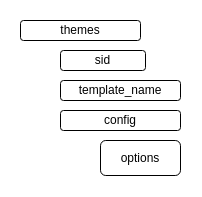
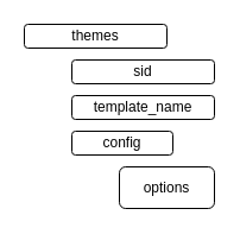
- <mxCell id="3" value="sid" style="rounded=1;whiteSpace=wrap;html=1;" vertex="1" parent="1"><mxGeometry x="60" y="50" width="85" height="20" as="geometry" /></mxCell>
+ <mxCell id="3" value="sid" style="rounded=1;whiteSpace=wrap;html=1;" vertex="1" parent="1"><mxGeometry x="60" y="50" width="120" height="20" as="geometry" /></mxCell>
- <mxCell id="5" value="config" style="rounded=1;whiteSpace=wrap;html=1;" vertex="1" parent="1"><mxGeometry x="60" y="110" width="120" height="20" as="geometry" /></mxCell>
+ <mxCell id="5" value="config" style="rounded=1;whiteSpace=wrap;html=1;" vertex="1" parent="1"><mxGeometry x="60" y="110" width="85" height="20" as="geometry" /></mxCell>
